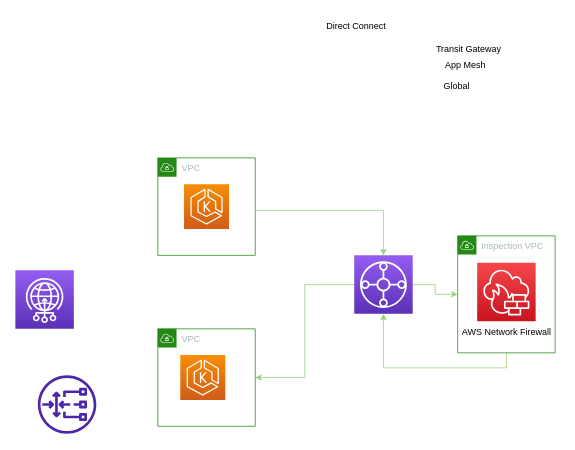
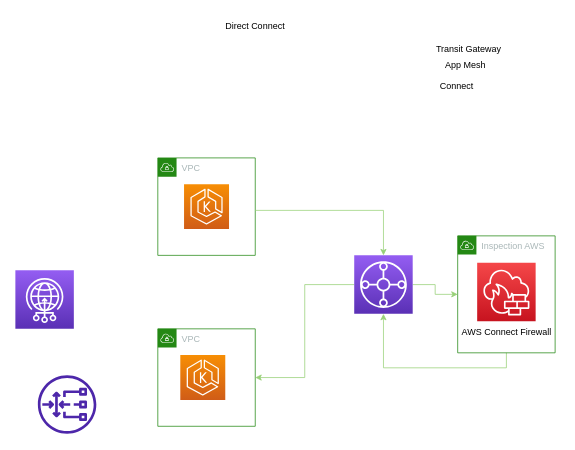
- <mxCell id="3" value="Direct Connect" style="text;html=1;strokeColor=none;fillColor=none;align=center;verticalAlign=middle;whiteSpace=wrap;rounded=0;" parent="1" vertex="1"><mxGeometry x="420" y="20" width="110" height="30" as="geometry" /></mxCell>
+ <mxCell id="3" value="Direct Connect" style="text;html=1;strokeColor=none;fillColor=none;align=center;verticalAlign=middle;whiteSpace=wrap;rounded=0;" parent="1" vertex="1"><mxGeometry x="285" y="20" width="110" height="30" as="geometry" /></mxCell>
- <mxCell id="8" value="Global&amp;nbsp;" style="text;html=1;align=center;verticalAlign=middle;resizable=0;points=[];autosize=1;strokeColor=none;fillColor=none;" parent="1" vertex="1"><mxGeometry x="580" y="100" width="60" height="30" as="geometry" /></mxCell>
+ <mxCell id="8" value="Connect&amp;nbsp;" style="text;html=1;align=center;verticalAlign=middle;resizable=0;points=[];autosize=1;strokeColor=none;fillColor=none;" parent="1" vertex="1"><mxGeometry x="580" y="100" width="60" height="30" as="geometry" /></mxCell>
- <mxCell id="17" value="Inspection VPC" style="points=[[0,0],[0.25,0],[0.5,0],[0.75,0],[1,0],[1,0.25],[1,0.5],[1,0.75],[1,1],[0.75,1],[0.5,1],[0.25,1],[0,1],[0,0.75],[0,0.5],[0,0.25]];outlineConnect=0;gradientColor=none;html=1;whiteSpace=wrap;fontSize=12;fontStyle=0;container=1;pointerEvents=0;collapsible=0;recursiveResize=0;shape=mxgraph.aws4.group;grIcon=mxgraph.aws4.group_vpc;strokeColor=#248814;fillColor=none;verticalAlign=top;align=left;spacingLeft=30;fontColor=#AAB7B8;dashed=0;" vertex="1" parent="1"><mxGeometry x="610" y="314" width="130" height="156" as="geometry" /></mxCell>
+ <mxCell id="17" value="Inspection AWS" style="points=[[0,0],[0.25,0],[0.5,0],[0.75,0],[1,0],[1,0.25],[1,0.5],[1,0.75],[1,1],[0.75,1],[0.5,1],[0.25,1],[0,1],[0,0.75],[0,0.5],[0,0.25]];outlineConnect=0;gradientColor=none;html=1;whiteSpace=wrap;fontSize=12;fontStyle=0;container=1;pointerEvents=0;collapsible=0;recursiveResize=0;shape=mxgraph.aws4.group;grIcon=mxgraph.aws4.group_vpc;strokeColor=#248814;fillColor=none;verticalAlign=top;align=left;spacingLeft=30;fontColor=#AAB7B8;dashed=0;" vertex="1" parent="1"><mxGeometry x="610" y="314" width="130" height="156" as="geometry" /></mxCell>
- <mxCell id="19" value="AWS Network Firewall" style="text;html=1;align=center;verticalAlign=middle;resizable=0;points=[];autosize=1;strokeColor=none;fillColor=none;" vertex="1" parent="17"><mxGeometry x="-5" y="114" width="140" height="30" as="geometry" /></mxCell>
+ <mxCell id="19" value="AWS Connect Firewall" style="text;html=1;align=center;verticalAlign=middle;resizable=0;points=[];autosize=1;strokeColor=none;fillColor=none;" vertex="1" parent="17"><mxGeometry x="-5" y="114" width="140" height="30" as="geometry" /></mxCell>
